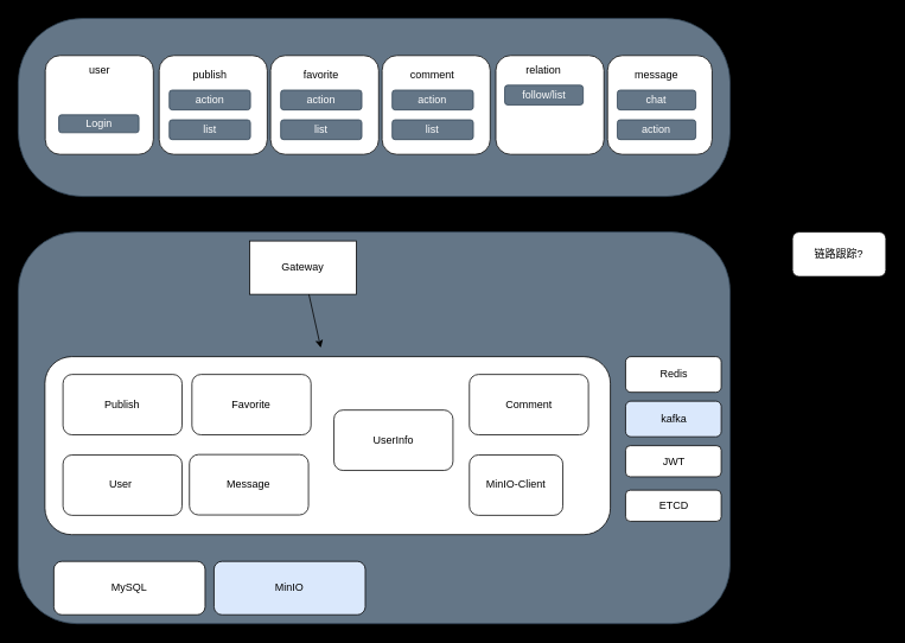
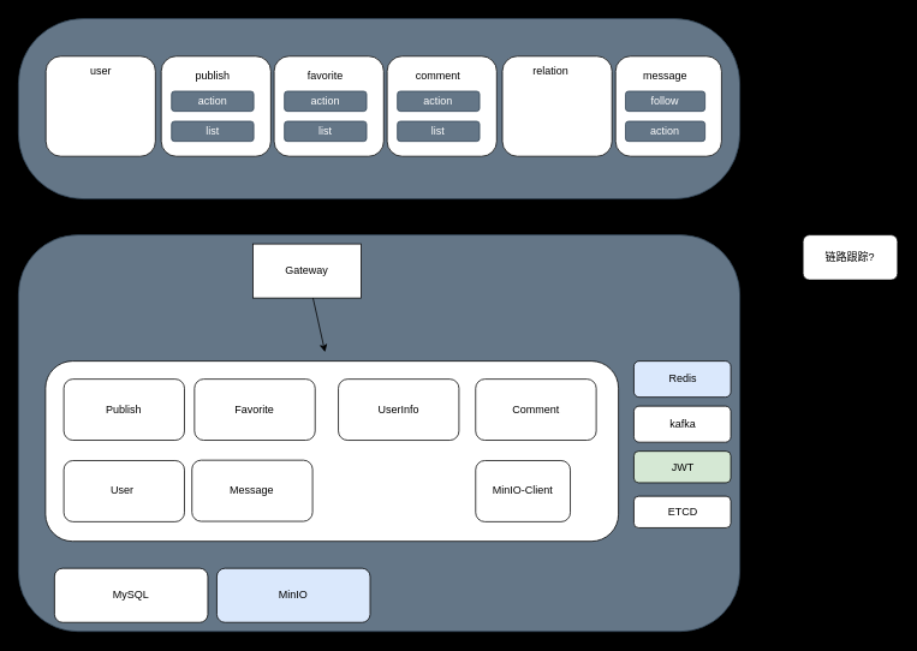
- <mxCell id="34" value="follow/list" style="rounded=1;whiteSpace=wrap;html=1;glass=0;fillColor=#647687;strokeColor=#314354;fontColor=#ffffff;" parent="33" vertex="1"><mxGeometry y="33.333" width="88.135" height="22.222" as="geometry" /></mxCell>
- <mxCell id="23" value="chat" style="rounded=1;whiteSpace=wrap;html=1;glass=0;fillColor=#647687;strokeColor=#314354;fontColor=#ffffff;" parent="20" vertex="1"><mxGeometry x="4.896" y="33.333" width="88.135" height="22.222" as="geometry" /></mxCell>
+ <mxCell id="23" value="follow" style="rounded=1;whiteSpace=wrap;html=1;glass=0;fillColor=#647687;strokeColor=#314354;fontColor=#ffffff;" parent="20" vertex="1"><mxGeometry x="4.896" y="33.333" width="88.135" height="22.222" as="geometry" /></mxCell>
- <mxCell id="13" value="Login" style="rounded=1;whiteSpace=wrap;html=1;glass=0;fillColor=#647687;strokeColor=#314354;fontColor=#ffffff;gradientColor=none;aspect=fixed;" parent="11" vertex="1"><mxGeometry x="15.19" y="66.667" width="90" height="20" as="geometry" /></mxCell>
- <mxCell id="49" value="Redis" style="rounded=1;whiteSpace=wrap;html=1;glass=0;" parent="1" vertex="1"><mxGeometry x="702.5" y="400" width="107.5" height="40" as="geometry" /></mxCell>
+ <mxCell id="49" value="Redis" style="rounded=1;whiteSpace=wrap;html=1;glass=0;fillColor=#dae8fc;" parent="1" vertex="1"><mxGeometry x="702.5" y="400" width="107.5" height="40" as="geometry" /></mxCell>
- <mxCell id="52" value="kafka" style="rounded=1;whiteSpace=wrap;html=1;glass=0;fillColor=#dae8fc;" parent="1" vertex="1"><mxGeometry x="702.5" y="450" width="107.5" height="40" as="geometry" /></mxCell>
+ <mxCell id="52" value="kafka" style="rounded=1;whiteSpace=wrap;html=1;glass=0;" parent="1" vertex="1"><mxGeometry x="702.5" y="450" width="107.5" height="40" as="geometry" /></mxCell>
- <mxCell id="44" value="UserInfo" style="rounded=1;whiteSpace=wrap;html=1;" parent="36" vertex="1"><mxGeometry x="324.784" y="60.008" width="133.77" height="67.826" as="geometry" /></mxCell>
+ <mxCell id="44" value="UserInfo" style="rounded=1;whiteSpace=wrap;html=1;" parent="36" vertex="1"><mxGeometry x="324.784" y="20.008" width="133.77" height="67.826" as="geometry" /></mxCell>
- <mxCell id="48" value="JWT" style="rounded=1;whiteSpace=wrap;html=1;glass=0;" parent="1" vertex="1"><mxGeometry x="702.5" y="500" width="107.5" height="35" as="geometry" /></mxCell>
+ <mxCell id="48" value="JWT" style="rounded=1;whiteSpace=wrap;html=1;glass=0;fillColor=#d5e8d4;" parent="1" vertex="1"><mxGeometry x="702.5" y="500" width="107.5" height="35" as="geometry" /></mxCell>
